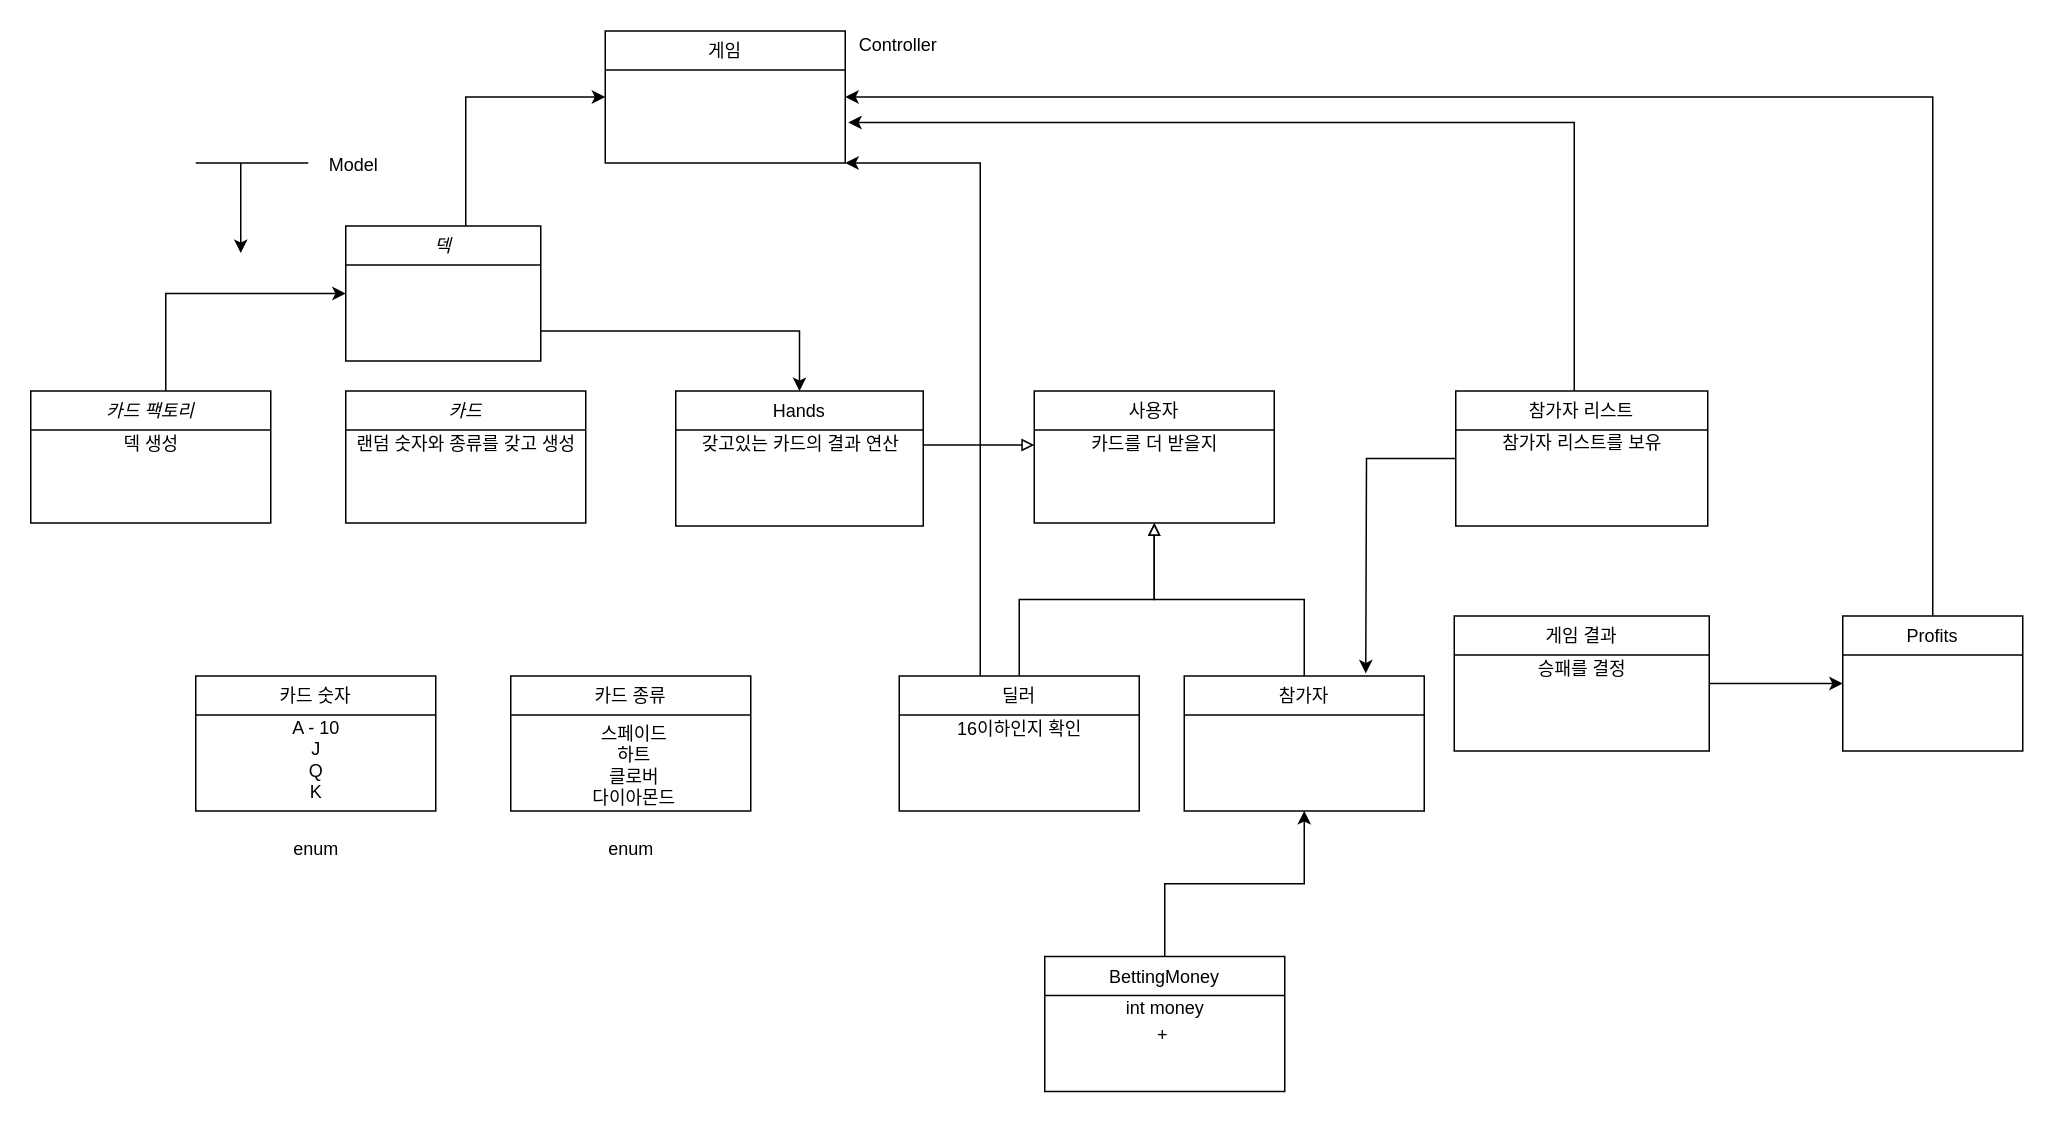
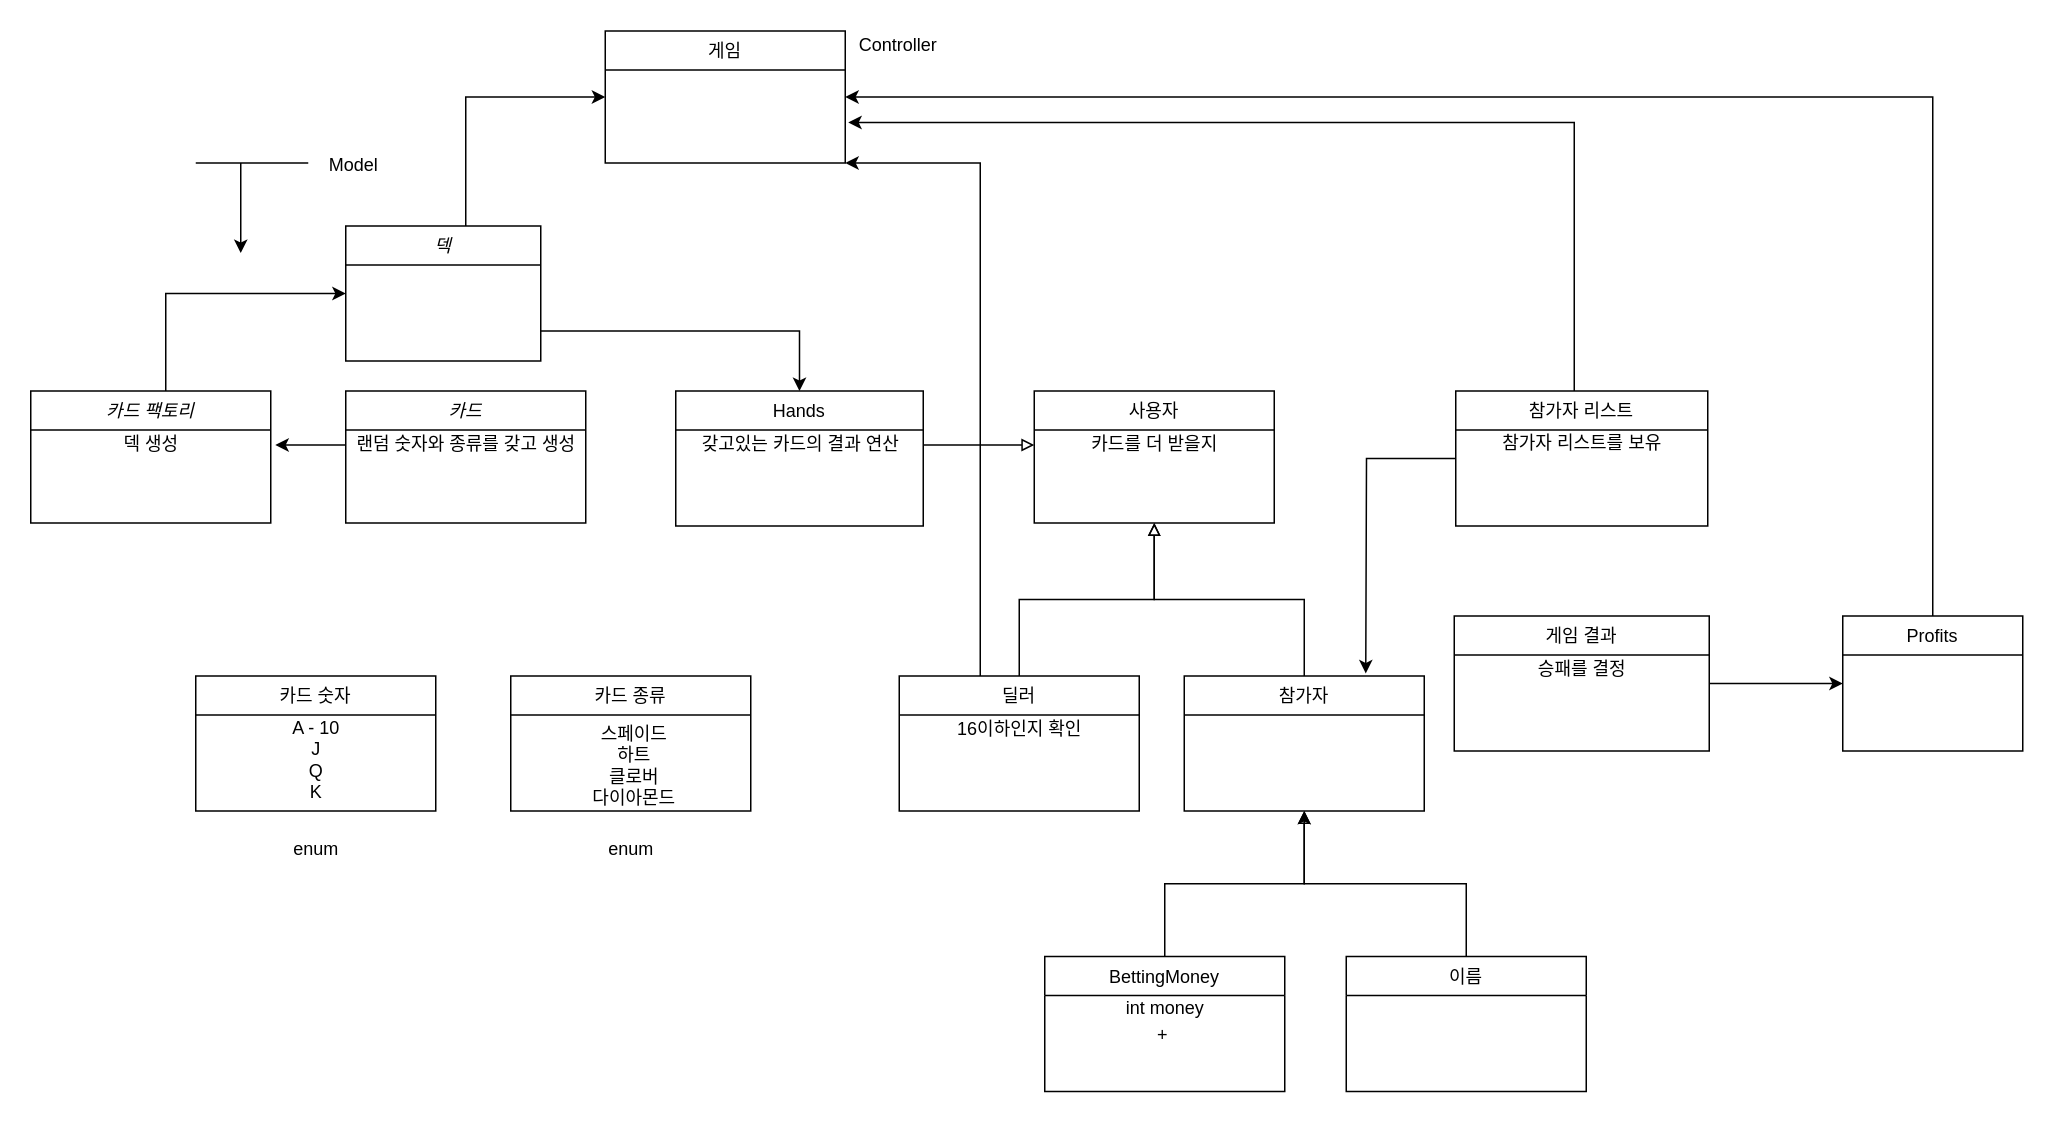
+ <mxCell id="40" style="edgeStyle=orthogonalEdgeStyle;rounded=0;orthogonalLoop=1;jettySize=auto;html=1;entryX=1.019;entryY=0.5;entryDx=0;entryDy=0;entryPerimeter=0;" parent="1" source="3" target="36" edge="1"><mxGeometry relative="1" as="geometry" /></mxCell>
+ <mxCell id="30" style="edgeStyle=orthogonalEdgeStyle;rounded=0;orthogonalLoop=1;jettySize=auto;html=1;entryX=0.5;entryY=1;entryDx=0;entryDy=0;endArrow=block;endFill=0;" parent="1" source="41" target="15" edge="1"><mxGeometry relative="1" as="geometry" /></mxCell>
+ <mxCell id="41" value="이름" style="swimlane;fontStyle=0;align=center;verticalAlign=top;childLayout=stackLayout;horizontal=1;startSize=26;horizontalStack=0;resizeParent=1;resizeLast=0;collapsible=1;marginBottom=0;rounded=0;shadow=0;strokeWidth=1;" parent="1" vertex="1"><mxGeometry x="897" y="637" width="160" height="90" as="geometry"><mxRectangle x="340" y="380" width="170" height="26" as="alternateBounds" /></mxGeometry></mxCell>
